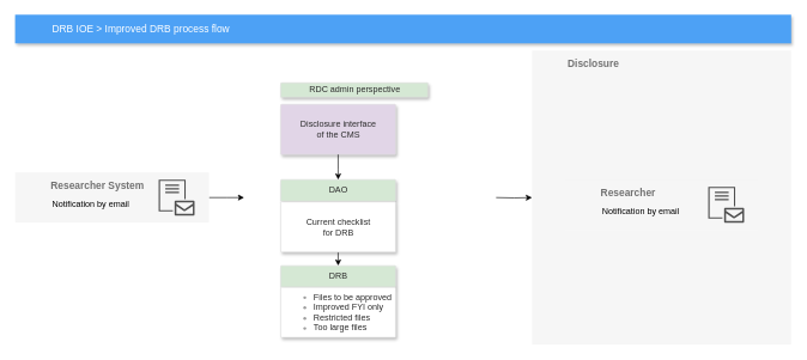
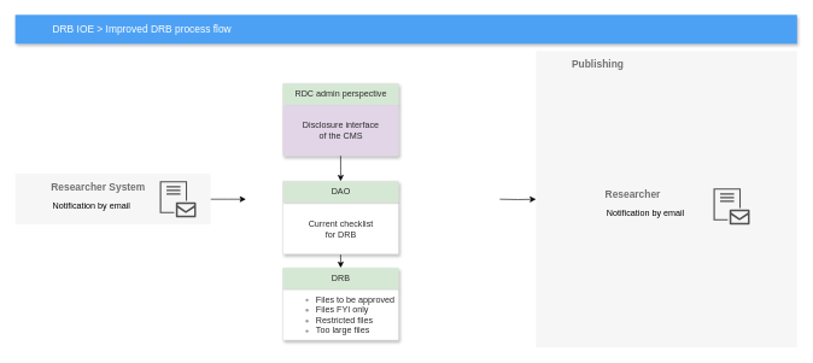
- <mxCell id="19" value="&lt;div style=&quot;text-align: justify&quot;&gt;&lt;b&gt;Disclosure&lt;/b&gt;&lt;/div&gt;" style="fillColor=#F6F6F6;strokeColor=none;shadow=0;gradientColor=none;fontSize=14;align=left;spacing=10;fontColor=#717171;9E9E9E;verticalAlign=top;spacingTop=-4;fontStyle=0;spacingLeft=40;html=1;" vertex="1" parent="1"><mxGeometry x="740" y="70" width="361" height="410" as="geometry" /></mxCell>
+ <mxCell id="19" value="&lt;div style=&quot;text-align: justify&quot;&gt;&lt;b&gt;Publishing&lt;/b&gt;&lt;/div&gt;" style="fillColor=#F6F6F6;strokeColor=none;shadow=0;gradientColor=none;fontSize=14;align=left;spacing=10;fontColor=#717171;9E9E9E;verticalAlign=top;spacingTop=-4;fontStyle=0;spacingLeft=40;html=1;" vertex="1" parent="1"><mxGeometry x="740" y="70" width="361" height="410" as="geometry" /></mxCell>
- <mxCell id="12" value="&lt;font color=&quot;#2b2b2b&quot;&gt;RDC admin perspective&lt;/font&gt;" style="strokeColor=#dddddd;fillColor=#D5E8D4;shadow=1;strokeWidth=1;rounded=1;absoluteArcSize=1;arcSize=2;fontSize=12;fontColor=#9E9E9E;align=center;html=1;" vertex="1" parent="1"><mxGeometry x="390" y="115" width="205" height="20" as="geometry" /></mxCell>
+ <mxCell id="12" value="&lt;font color=&quot;#2b2b2b&quot;&gt;RDC admin perspective&lt;/font&gt;" style="strokeColor=#dddddd;fillColor=#D5E8D4;shadow=1;strokeWidth=1;rounded=1;absoluteArcSize=1;arcSize=2;fontSize=12;fontColor=#9E9E9E;align=center;html=1;" vertex="1" parent="1"><mxGeometry x="390" y="115" width="160" height="30" as="geometry" /></mxCell>
- <mxCell id="21" value="&lt;ul&gt;&lt;li style=&quot;text-align: left&quot;&gt;&lt;font color=&quot;#2b2b2b&quot;&gt;Files to be approved&lt;/font&gt;&lt;/li&gt;&lt;li style=&quot;text-align: left&quot;&gt;&lt;font color=&quot;#2b2b2b&quot;&gt;Improved FYI only&lt;/font&gt;&lt;/li&gt;&lt;li style=&quot;text-align: left&quot;&gt;&lt;font color=&quot;#2b2b2b&quot;&gt;Restricted files&lt;/font&gt;&lt;/li&gt;&lt;li style=&quot;text-align: left&quot;&gt;&lt;font color=&quot;#2b2b2b&quot;&gt;Too large files&lt;/font&gt;&lt;/li&gt;&lt;/ul&gt;" style="strokeColor=#dddddd;fillColor=#ffffff;shadow=1;strokeWidth=1;rounded=1;absoluteArcSize=1;arcSize=2;fontSize=12;fontColor=#9E9E9E;align=center;html=1;" vertex="1" parent="1"><mxGeometry x="390" y="400" width="160" height="70" as="geometry" /></mxCell>
+ <mxCell id="21" value="&lt;ul&gt;&lt;li style=&quot;text-align: left&quot;&gt;&lt;font color=&quot;#2b2b2b&quot;&gt;Files to be approved&lt;/font&gt;&lt;/li&gt;&lt;li style=&quot;text-align: left&quot;&gt;&lt;font color=&quot;#2b2b2b&quot;&gt;Files FYI only&lt;/font&gt;&lt;/li&gt;&lt;li style=&quot;text-align: left&quot;&gt;&lt;font color=&quot;#2b2b2b&quot;&gt;Restricted files&lt;/font&gt;&lt;/li&gt;&lt;li style=&quot;text-align: left&quot;&gt;&lt;font color=&quot;#2b2b2b&quot;&gt;Too large files&lt;/font&gt;&lt;/li&gt;&lt;/ul&gt;" style="strokeColor=#dddddd;fillColor=#ffffff;shadow=1;strokeWidth=1;rounded=1;absoluteArcSize=1;arcSize=2;fontSize=12;fontColor=#9E9E9E;align=center;html=1;" vertex="1" parent="1"><mxGeometry x="390" y="400" width="160" height="70" as="geometry" /></mxCell>
